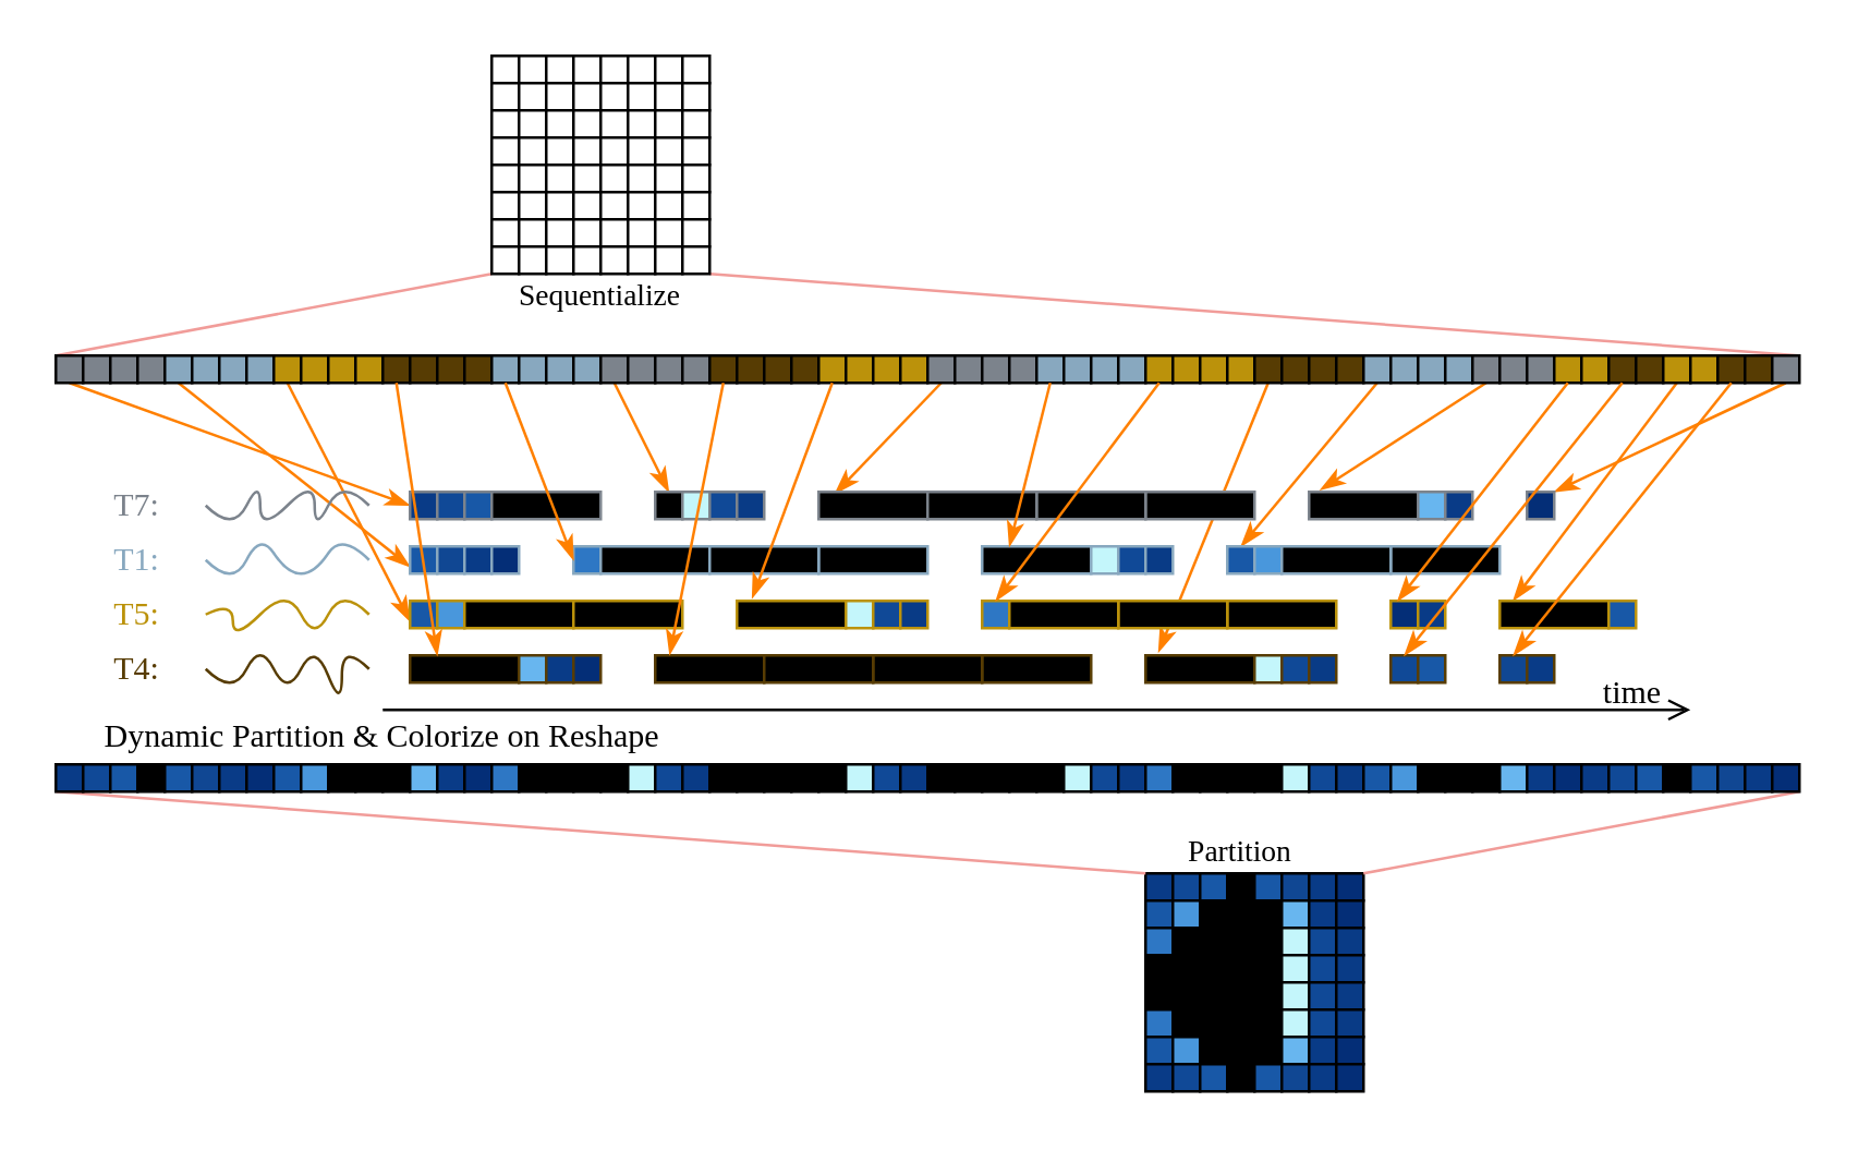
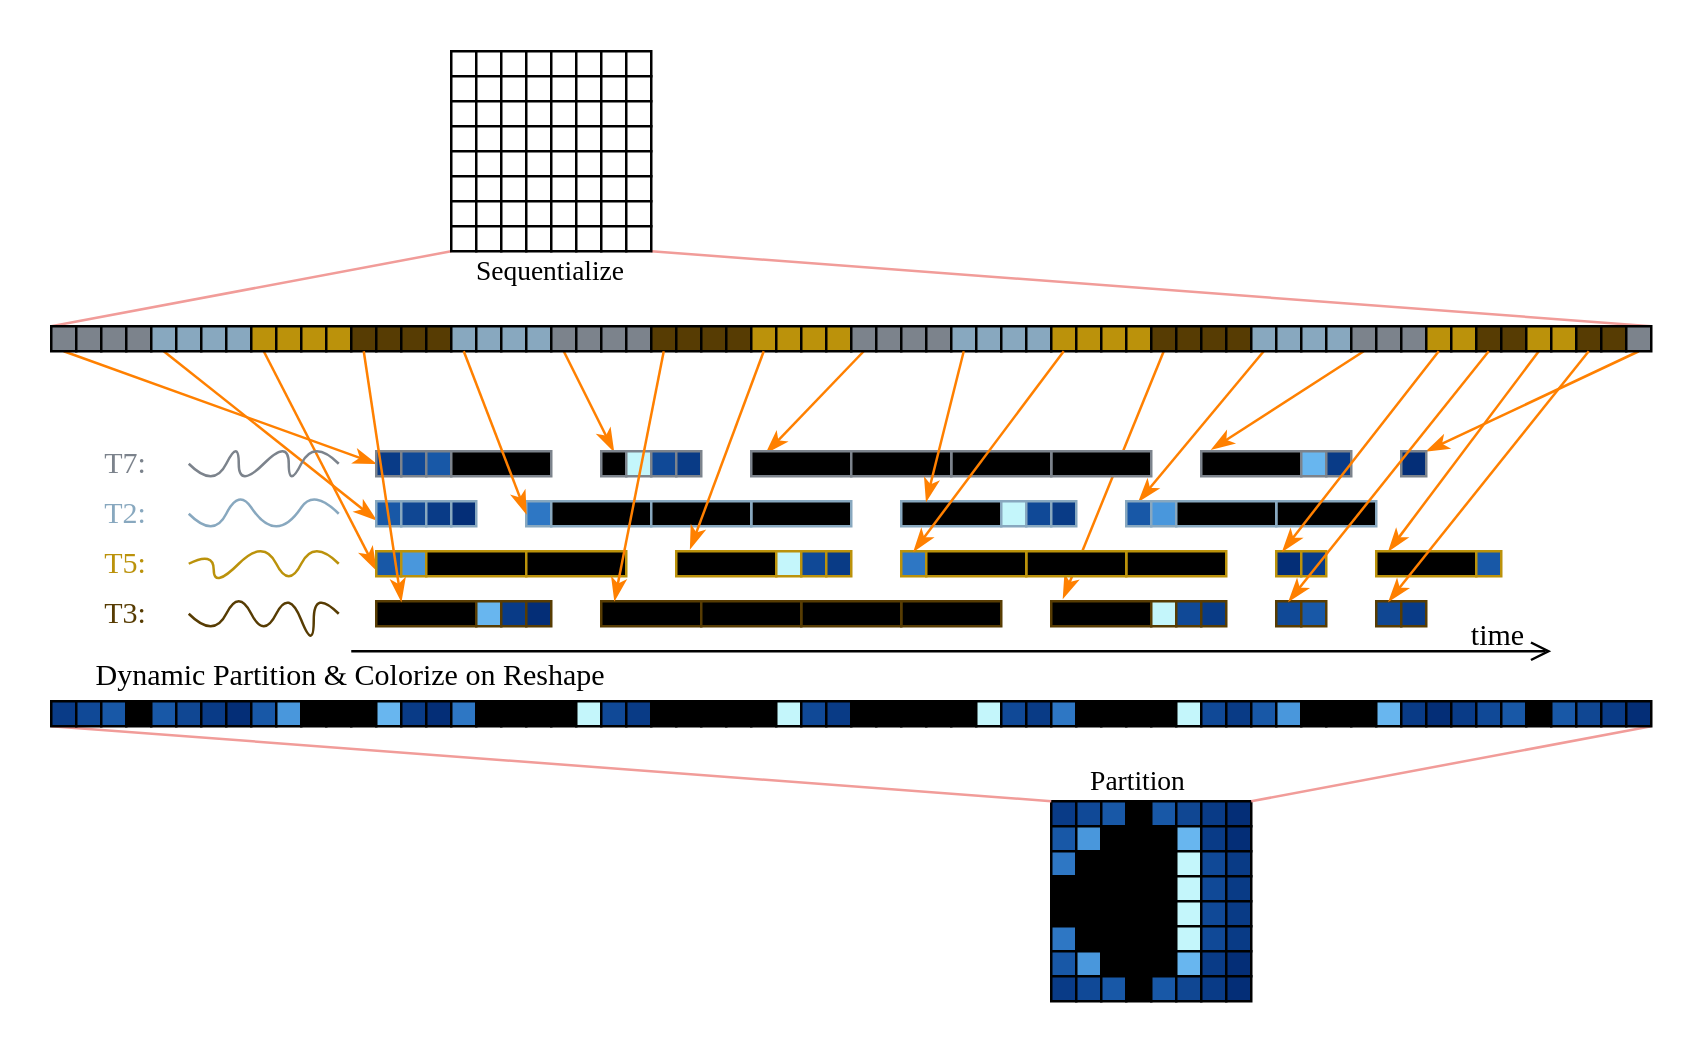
- <mxCell id="280" value="&lt;font color=&quot;#88a8bf&quot;&gt;T1:&lt;/font&gt;" style="text;html=1;strokeColor=none;fillColor=none;align=center;verticalAlign=middle;whiteSpace=wrap;rounded=0;dashed=1;dashPattern=1 4;fontFamily=Times New Roman;fontSize=12;" parent="1" vertex="1"><mxGeometry x="20" y="190" width="60" height="30" as="geometry" /></mxCell>
+ <mxCell id="280" value="&lt;font color=&quot;#88a8bf&quot;&gt;T2:&lt;/font&gt;" style="text;html=1;strokeColor=none;fillColor=none;align=center;verticalAlign=middle;whiteSpace=wrap;rounded=0;dashed=1;dashPattern=1 4;fontFamily=Times New Roman;fontSize=12;" parent="1" vertex="1"><mxGeometry x="20" y="190" width="60" height="30" as="geometry" /></mxCell>
- <mxCell id="282" value="&lt;font color=&quot;#573c03&quot;&gt;T4:&lt;/font&gt;" style="text;html=1;strokeColor=none;fillColor=none;align=center;verticalAlign=middle;whiteSpace=wrap;rounded=0;dashed=1;dashPattern=1 4;fontFamily=Times New Roman;fontSize=12;" parent="1" vertex="1"><mxGeometry x="20" y="230" width="60" height="30" as="geometry" /></mxCell>
+ <mxCell id="282" value="&lt;font color=&quot;#573c03&quot;&gt;T3:&lt;/font&gt;" style="text;html=1;strokeColor=none;fillColor=none;align=center;verticalAlign=middle;whiteSpace=wrap;rounded=0;dashed=1;dashPattern=1 4;fontFamily=Times New Roman;fontSize=12;" parent="1" vertex="1"><mxGeometry x="20" y="230" width="60" height="30" as="geometry" /></mxCell>
